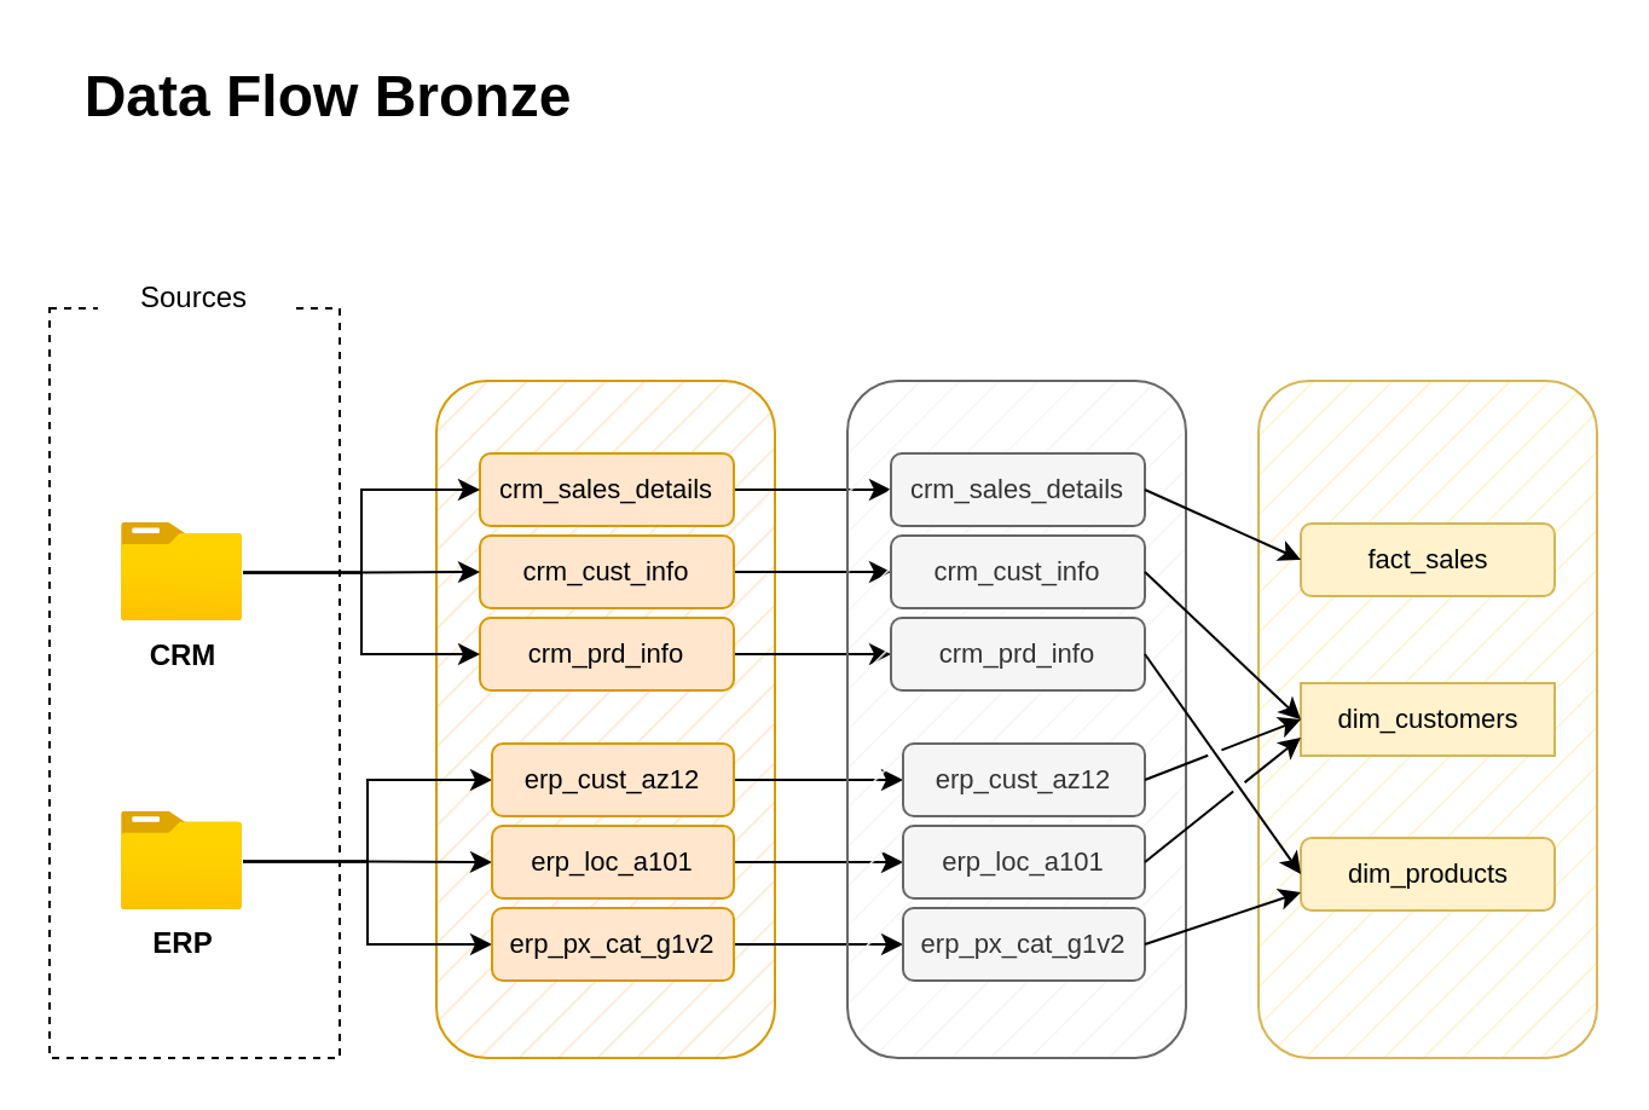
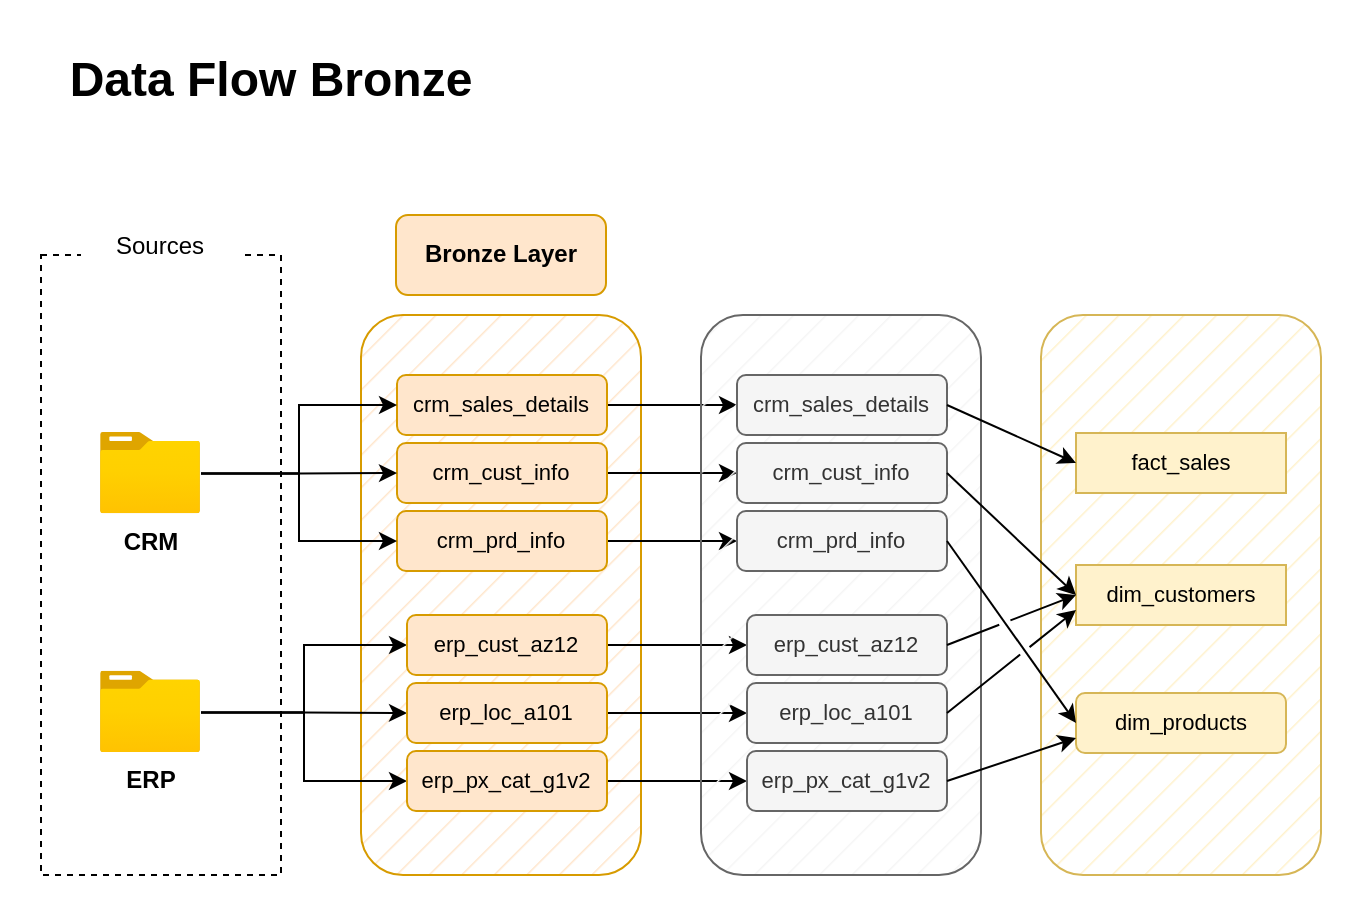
+ <mxCell id="25" value="&lt;font&gt;&lt;b&gt;Bronze Layer&lt;/b&gt;&lt;/font&gt;" style="rounded=1;whiteSpace=wrap;html=1;fillColor=#ffe6cc;strokeColor=#d79b00;" parent="1" vertex="1"><mxGeometry x="197.5" y="107" width="105" height="40" as="geometry" /></mxCell>
- <mxCell id="35" value="&lt;span style=&quot;font-size: 11px;&quot;&gt;fact_sales&lt;/span&gt;" style="rounded=1;whiteSpace=wrap;html=1;fillColor=#fff2cc;strokeColor=#d6b656;" vertex="1" parent="1"><mxGeometry x="537.5" y="216" width="105" height="30" as="geometry" /></mxCell>
+ <mxCell id="35" value="&lt;span style=&quot;font-size: 11px;&quot;&gt;fact_sales&lt;/span&gt;" style="whiteSpace=wrap;html=1;fillColor=#fff2cc;strokeColor=#d6b656;rounded=0;" vertex="1" parent="1"><mxGeometry x="537.5" y="216" width="105" height="30" as="geometry" /></mxCell>
